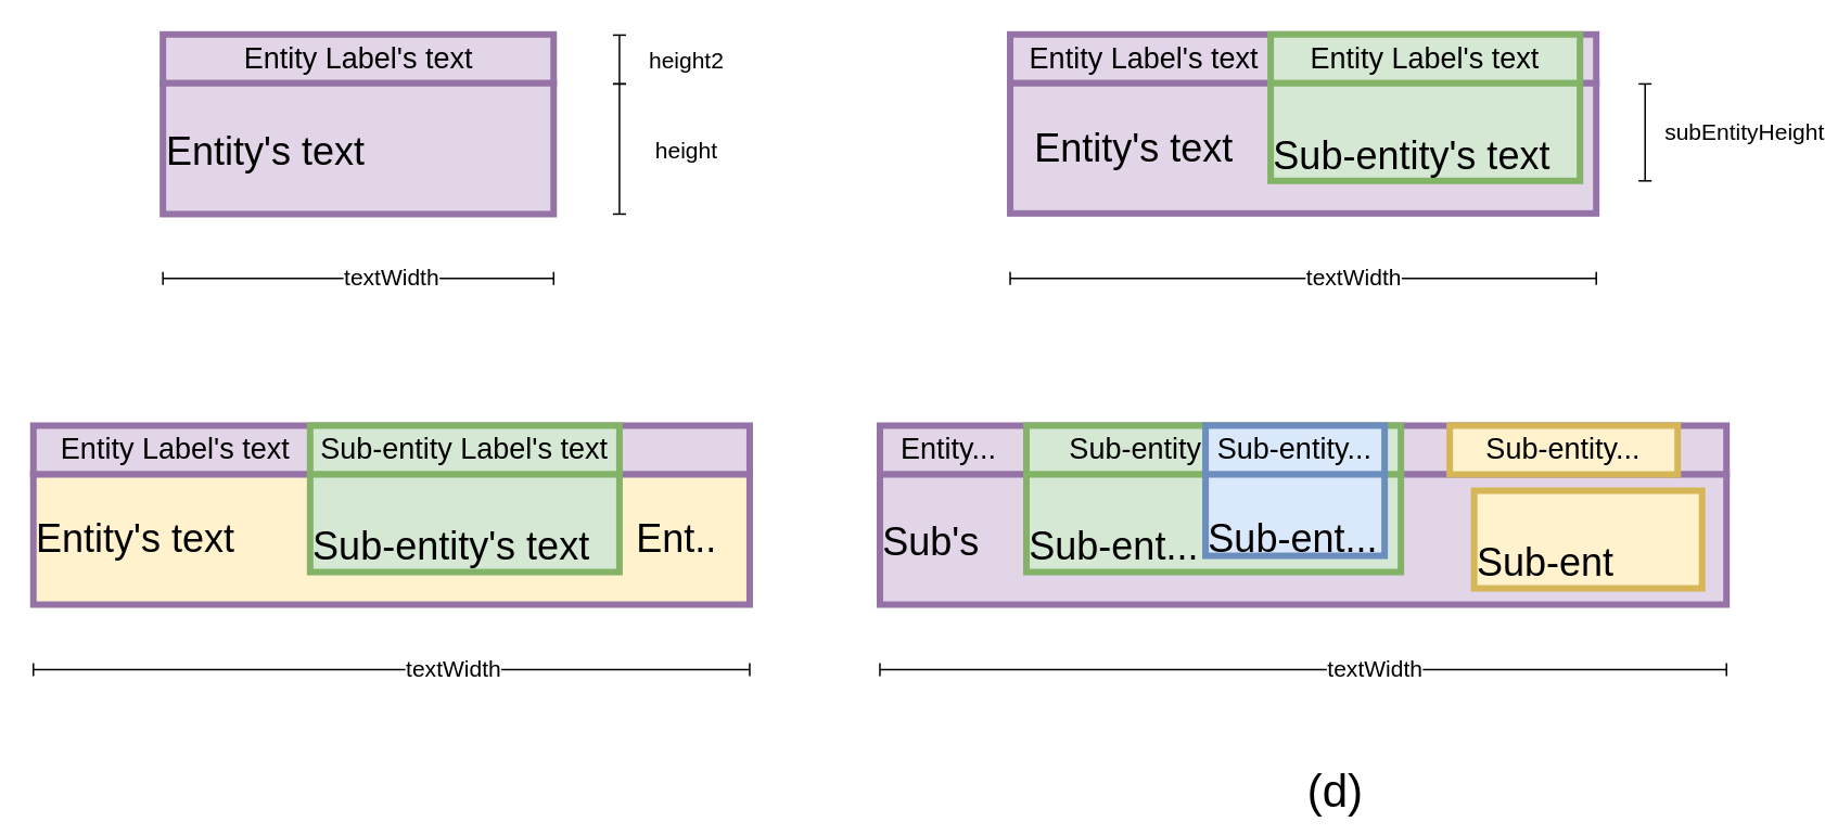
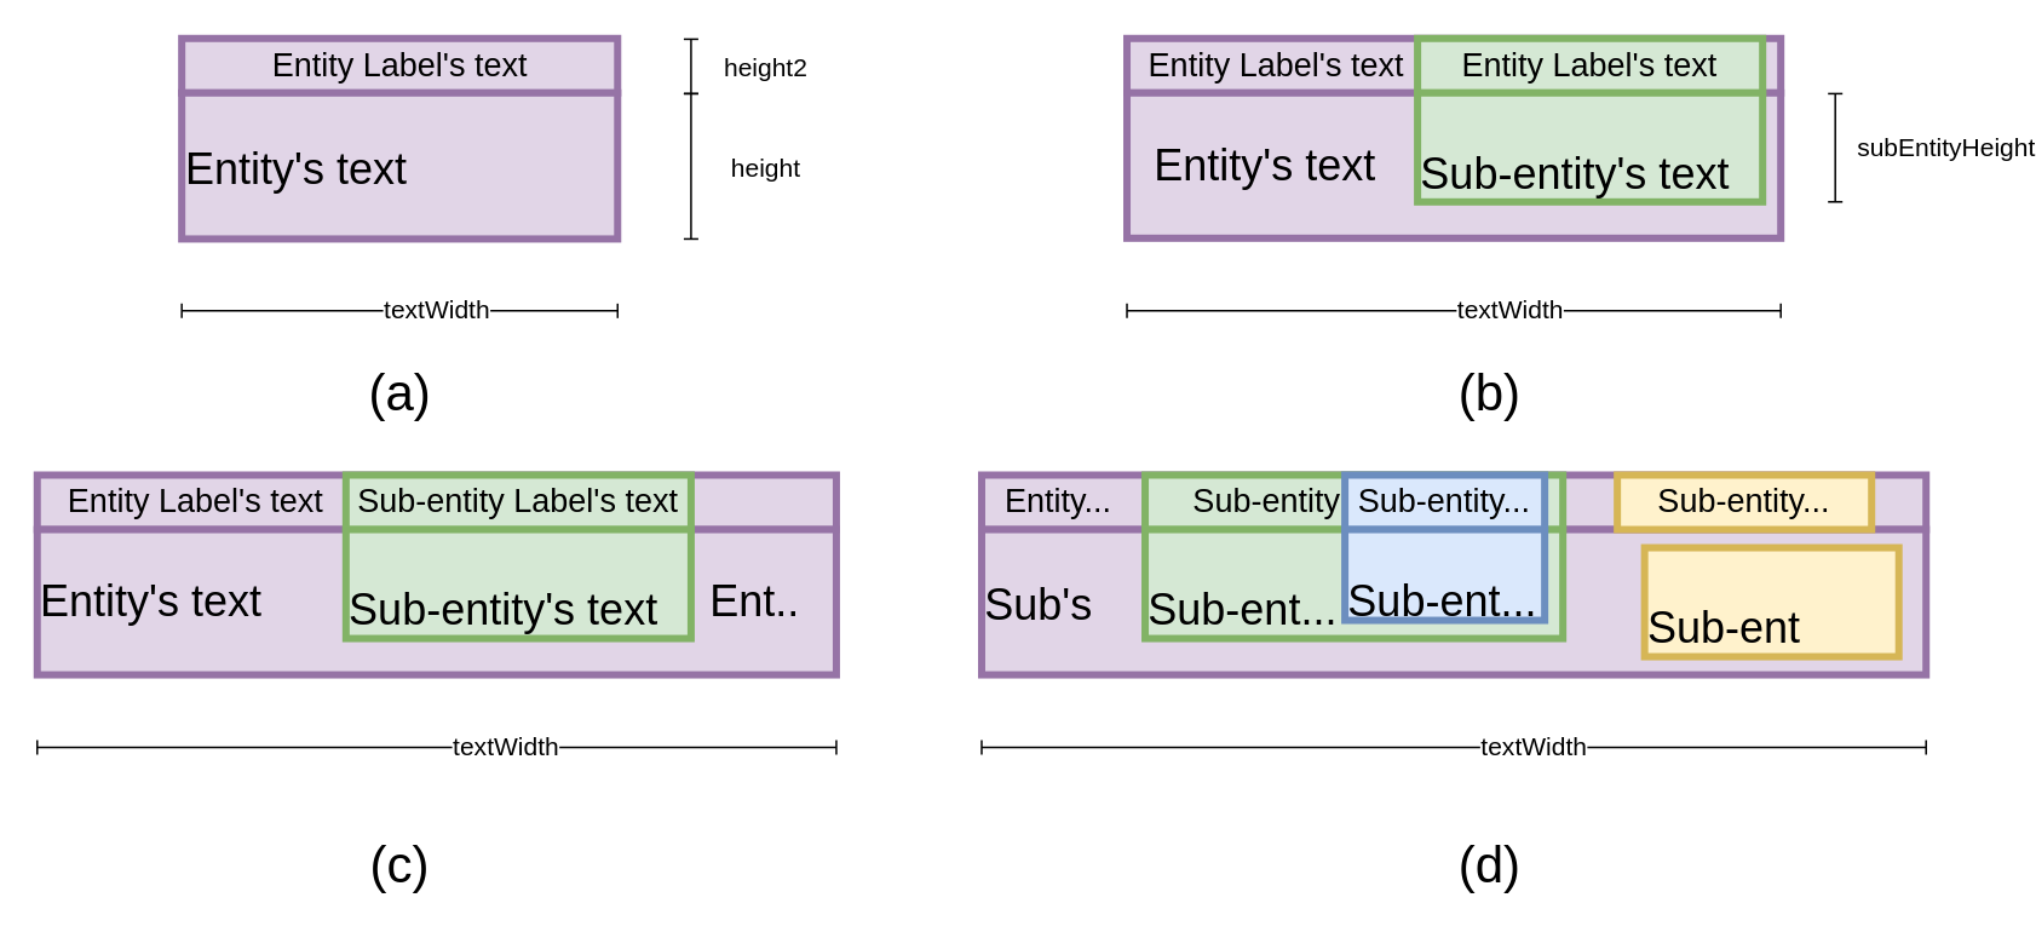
+ <mxCell id="34" value="(a)" style="text;html=1;align=center;verticalAlign=middle;whiteSpace=wrap;rounded=0;fontSize=28;" vertex="1" parent="1"><mxGeometry x="189.58" y="201" width="60" height="30" as="geometry" /></mxCell>
+ <mxCell id="35" value="(b)" style="text;html=1;align=center;verticalAlign=middle;whiteSpace=wrap;rounded=0;fontSize=28;" vertex="1" parent="1"><mxGeometry x="790" y="201" width="60" height="30" as="geometry" /></mxCell>
- <mxCell id="19" value="&lt;font style=&quot;font-size: 24px;&quot;&gt;Entity's text&amp;nbsp; &amp;nbsp; &amp;nbsp; &amp;nbsp; &amp;nbsp; &amp;nbsp; &amp;nbsp; &amp;nbsp; &amp;nbsp; &amp;nbsp; &amp;nbsp; &amp;nbsp; &amp;nbsp; &amp;nbsp; &amp;nbsp; &amp;nbsp; &amp;nbsp; &amp;nbsp; &amp;nbsp;Ent..&amp;nbsp;&lt;/font&gt;" style="rounded=0;whiteSpace=wrap;html=1;fillColor=#fff2cc;strokeColor=#9673a6;strokeWidth=4;align=left;" vertex="1" parent="1"><mxGeometry x="20" y="291" width="440" height="80" as="geometry" /></mxCell>
+ <mxCell id="19" value="&lt;font style=&quot;font-size: 24px;&quot;&gt;Entity's text&amp;nbsp; &amp;nbsp; &amp;nbsp; &amp;nbsp; &amp;nbsp; &amp;nbsp; &amp;nbsp; &amp;nbsp; &amp;nbsp; &amp;nbsp; &amp;nbsp; &amp;nbsp; &amp;nbsp; &amp;nbsp; &amp;nbsp; &amp;nbsp; &amp;nbsp; &amp;nbsp; &amp;nbsp;Ent..&amp;nbsp;&lt;/font&gt;" style="rounded=0;whiteSpace=wrap;html=1;fillColor=#e1d5e7;strokeColor=#9673a6;strokeWidth=4;align=left;" vertex="1" parent="1"><mxGeometry x="20" y="291" width="440" height="80" as="geometry" /></mxCell>
+ <mxCell id="36" value="(c)" style="text;html=1;align=center;verticalAlign=middle;whiteSpace=wrap;rounded=0;fontSize=28;" vertex="1" parent="1"><mxGeometry x="189.58" y="461" width="60" height="30" as="geometry" /></mxCell>
- <mxCell id="37" value="(d)" style="text;html=1;align=center;verticalAlign=middle;whiteSpace=wrap;rounded=0;fontSize=28;" vertex="1" parent="1"><mxGeometry x="790" y="471" width="60" height="30" as="geometry" /></mxCell>
+ <mxCell id="37" value="(d)" style="text;html=1;align=center;verticalAlign=middle;whiteSpace=wrap;rounded=0;fontSize=28;" vertex="1" parent="1"><mxGeometry x="790" y="461" width="60" height="30" as="geometry" /></mxCell>
